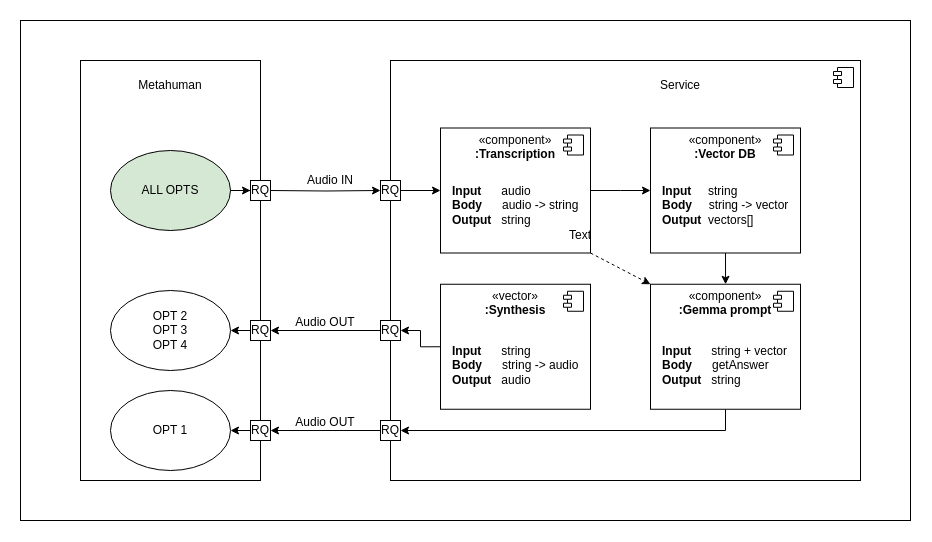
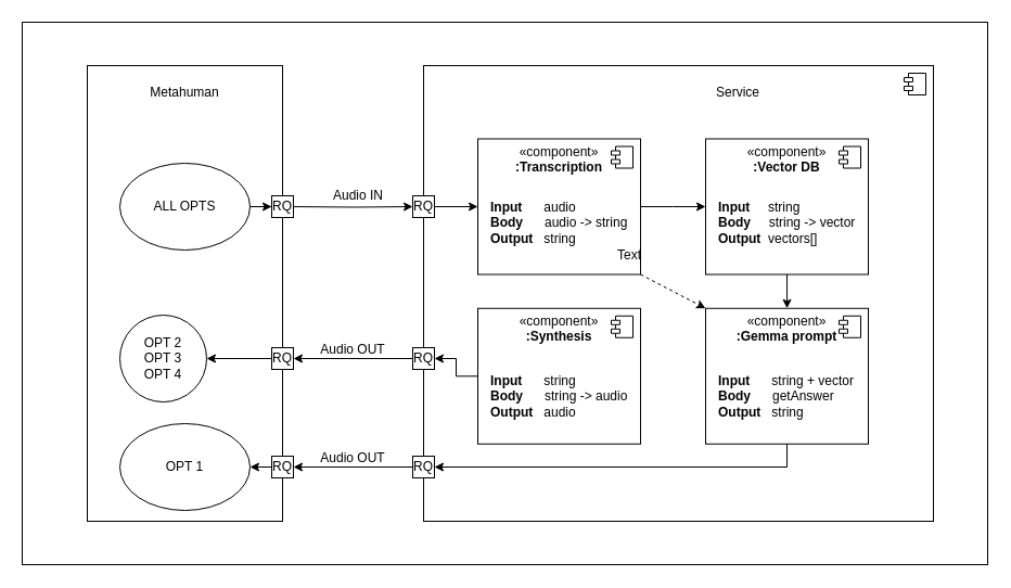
- <mxCell id="36" value="ALL OPTS" style="ellipse;whiteSpace=wrap;html=1;fillColor=#d5e8d4;" vertex="1" parent="1"><mxGeometry x="110" y="150" width="120" height="80" as="geometry" /></mxCell>
+ <mxCell id="36" value="ALL OPTS" style="ellipse;whiteSpace=wrap;html=1;" vertex="1" parent="1"><mxGeometry x="110" y="150" width="120" height="80" as="geometry" /></mxCell>
- <mxCell id="28" value="OPT 2&lt;br&gt;OPT 3&lt;br&gt;OPT 4" style="ellipse;whiteSpace=wrap;html=1;" vertex="1" parent="1"><mxGeometry x="110" y="290" width="120" height="80" as="geometry" /></mxCell>
+ <mxCell id="28" value="OPT 2&lt;br&gt;OPT 3&lt;br&gt;OPT 4" style="ellipse;whiteSpace=wrap;html=1;" vertex="1" parent="1"><mxGeometry x="110" y="290" width="80" height="80" as="geometry" /></mxCell>
- <mxCell id="13" value="«vector»&lt;br&gt;&lt;b&gt;:Synthesis&lt;/b&gt;&lt;div&gt;&lt;b&gt;&lt;br&gt;&lt;/b&gt;&lt;/div&gt;&lt;div&gt;&lt;b&gt;&lt;br&gt;&lt;/b&gt;&lt;/div&gt;&lt;div&gt;&lt;b&gt;&lt;br&gt;&lt;/b&gt;&lt;/div&gt;&lt;div&gt;&lt;b&gt;&lt;br&gt;&lt;/b&gt;&lt;/div&gt;&lt;div&gt;&lt;b&gt;&lt;br&gt;&lt;/b&gt;&lt;/div&gt;&lt;div&gt;&lt;br&gt;&lt;/div&gt;" style="html=1;dropTarget=0;whiteSpace=wrap;" parent="1" vertex="1"><mxGeometry x="440" y="283.75" width="150" height="125" as="geometry" /></mxCell>
+ <mxCell id="13" value="«component»&lt;br&gt;&lt;b&gt;:Synthesis&lt;/b&gt;&lt;div&gt;&lt;b&gt;&lt;br&gt;&lt;/b&gt;&lt;/div&gt;&lt;div&gt;&lt;b&gt;&lt;br&gt;&lt;/b&gt;&lt;/div&gt;&lt;div&gt;&lt;b&gt;&lt;br&gt;&lt;/b&gt;&lt;/div&gt;&lt;div&gt;&lt;b&gt;&lt;br&gt;&lt;/b&gt;&lt;/div&gt;&lt;div&gt;&lt;b&gt;&lt;br&gt;&lt;/b&gt;&lt;/div&gt;&lt;div&gt;&lt;br&gt;&lt;/div&gt;" style="html=1;dropTarget=0;whiteSpace=wrap;" parent="1" vertex="1"><mxGeometry x="440" y="283.75" width="150" height="125" as="geometry" /></mxCell>
